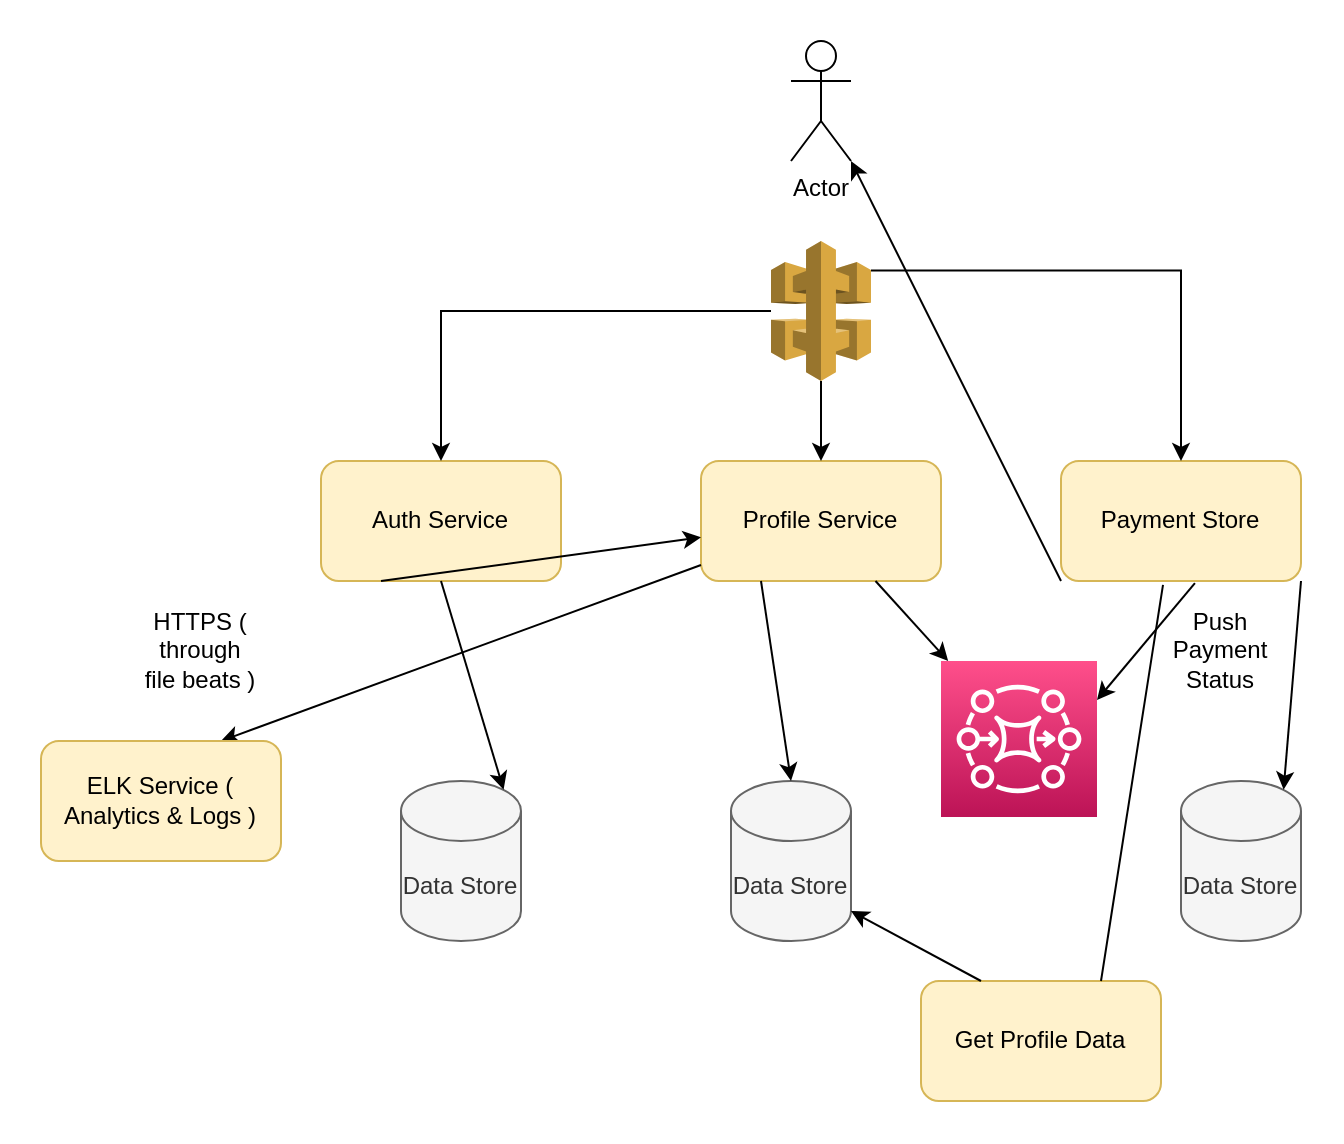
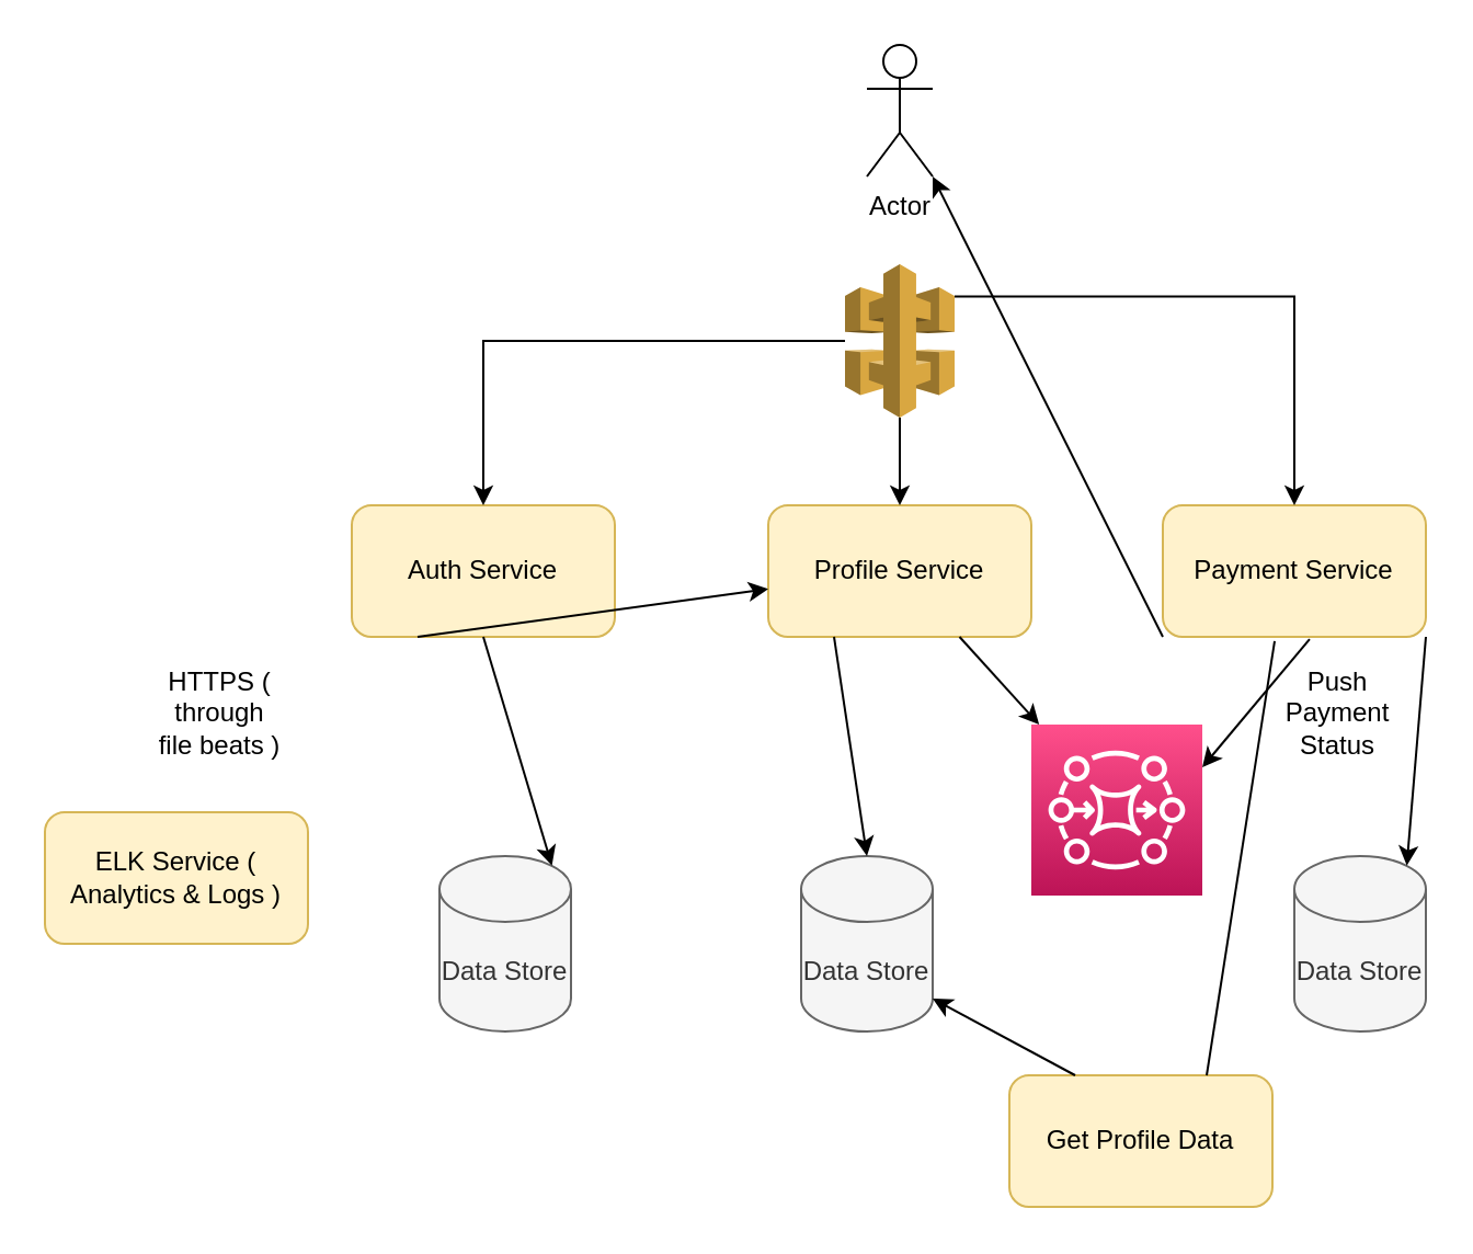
- <mxCell id="3" value="Payment Store" style="rounded=1;whiteSpace=wrap;html=1;fillColor=#fff2cc;strokeColor=#d6b656;" vertex="1" parent="1"><mxGeometry x="530" y="230" width="120" height="60" as="geometry" /></mxCell>
+ <mxCell id="3" value="Payment Service" style="rounded=1;whiteSpace=wrap;html=1;fillColor=#fff2cc;strokeColor=#d6b656;" vertex="1" parent="1"><mxGeometry x="530" y="230" width="120" height="60" as="geometry" /></mxCell>
- <mxCell id="12" value="" style="endArrow=classic;html=1;rounded=0;entryX=0.75;entryY=0;entryDx=0;entryDy=0;" edge="1" parent="1" source="2" target="14"><mxGeometry width="50" height="50" relative="1" as="geometry"><mxPoint x="300" y="430" as="sourcePoint" /><mxPoint x="130" y="380" as="targetPoint" /></mxGeometry></mxCell>
